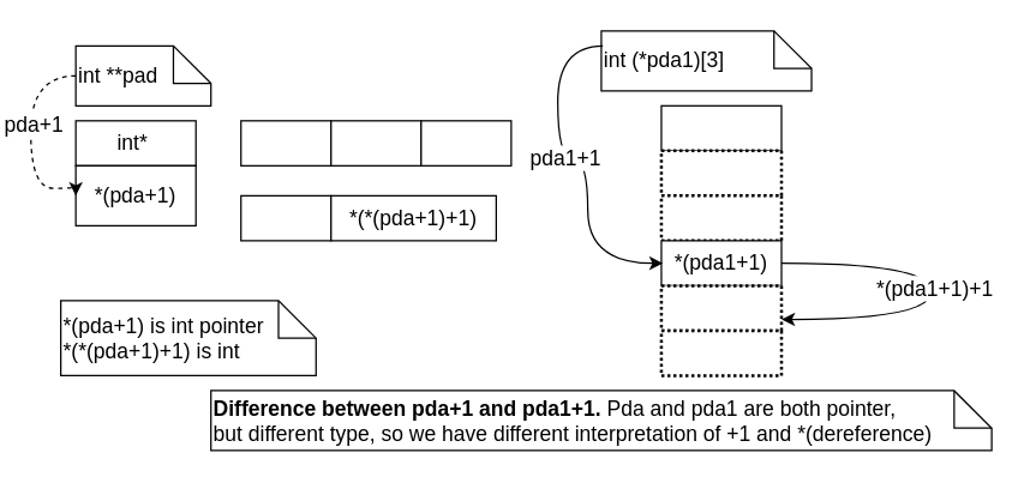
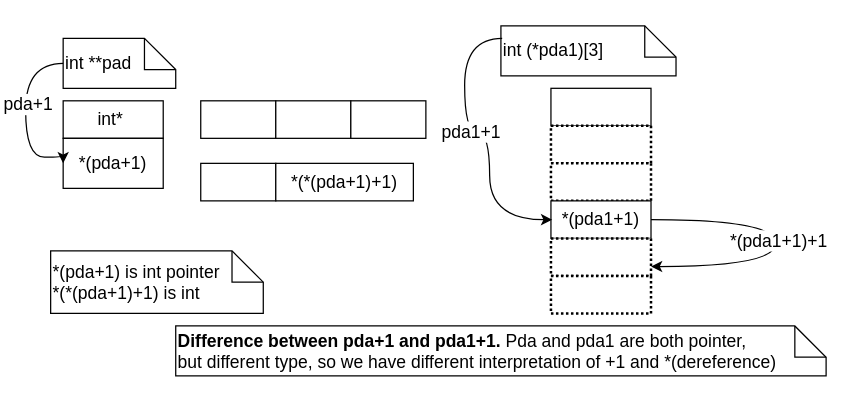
- <mxCell id="16" value="" style="endArrow=classic;html=1;rounded=0;edgeStyle=orthogonalEdgeStyle;curved=1;exitX=0;exitY=0.5;exitDx=0;exitDy=0;entryX=0;entryY=0.5;entryDx=0;entryDy=0;exitPerimeter=0;fontSize=14;dashed=1;" edge="1" parent="1" source="2" target="4"><mxGeometry width="50" height="50" relative="1" as="geometry"><mxPoint x="120" y="135" as="sourcePoint" /><mxPoint x="170" y="155" as="targetPoint" /><Array as="points"><mxPoint x="20" y="50" /><mxPoint x="20" y="125" /></Array></mxGeometry></mxCell>
+ <mxCell id="16" value="" style="endArrow=classic;html=1;rounded=0;edgeStyle=orthogonalEdgeStyle;curved=1;exitX=0;exitY=0.5;exitDx=0;exitDy=0;entryX=0;entryY=0.5;entryDx=0;entryDy=0;exitPerimeter=0;fontSize=14;" edge="1" parent="1" source="2" target="4"><mxGeometry width="50" height="50" relative="1" as="geometry"><mxPoint x="120" y="135" as="sourcePoint" /><mxPoint x="170" y="155" as="targetPoint" /><Array as="points"><mxPoint x="20" y="50" /><mxPoint x="20" y="125" /></Array></mxGeometry></mxCell>
